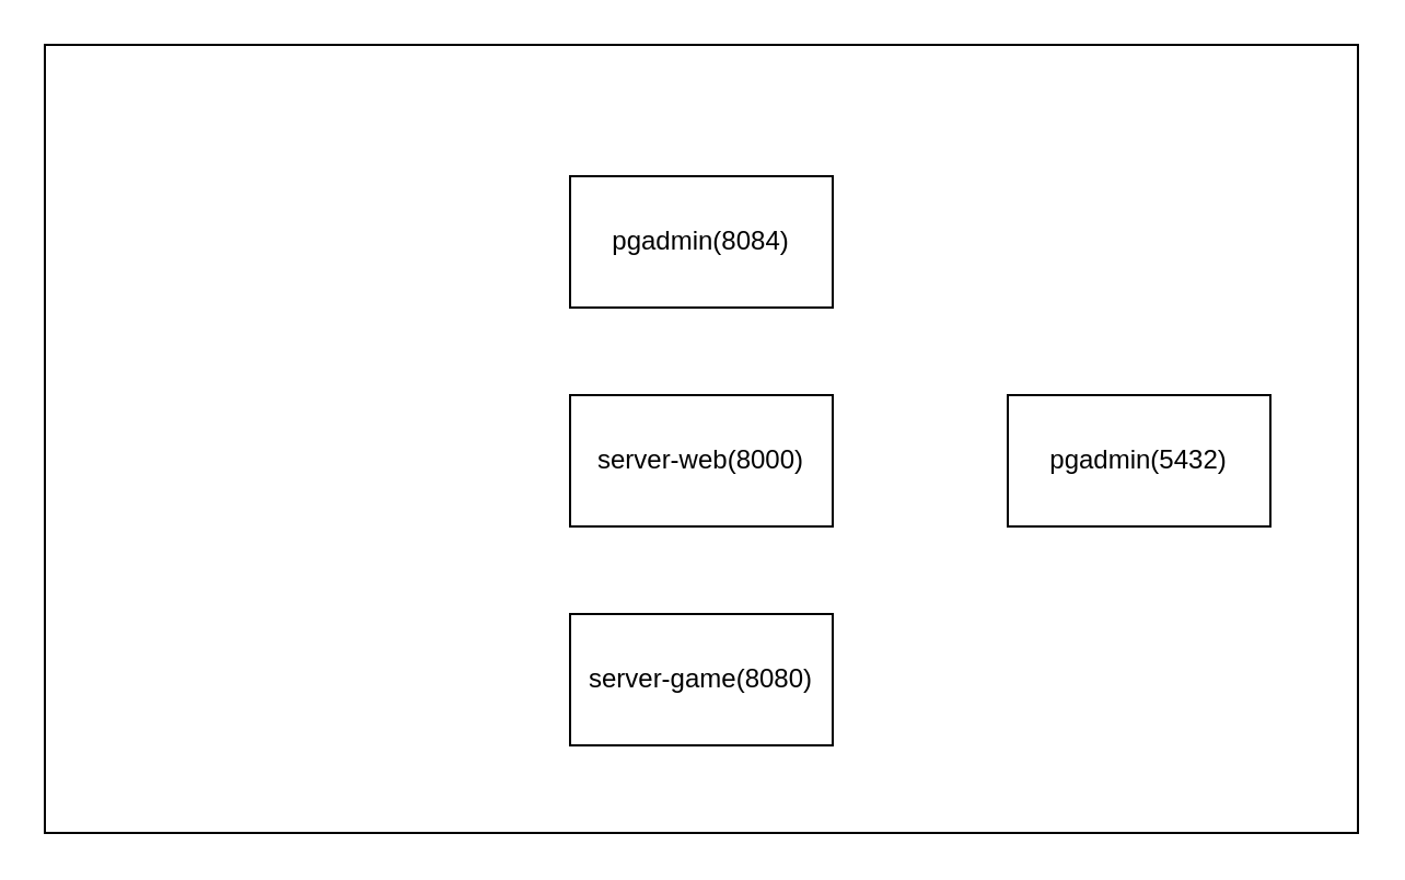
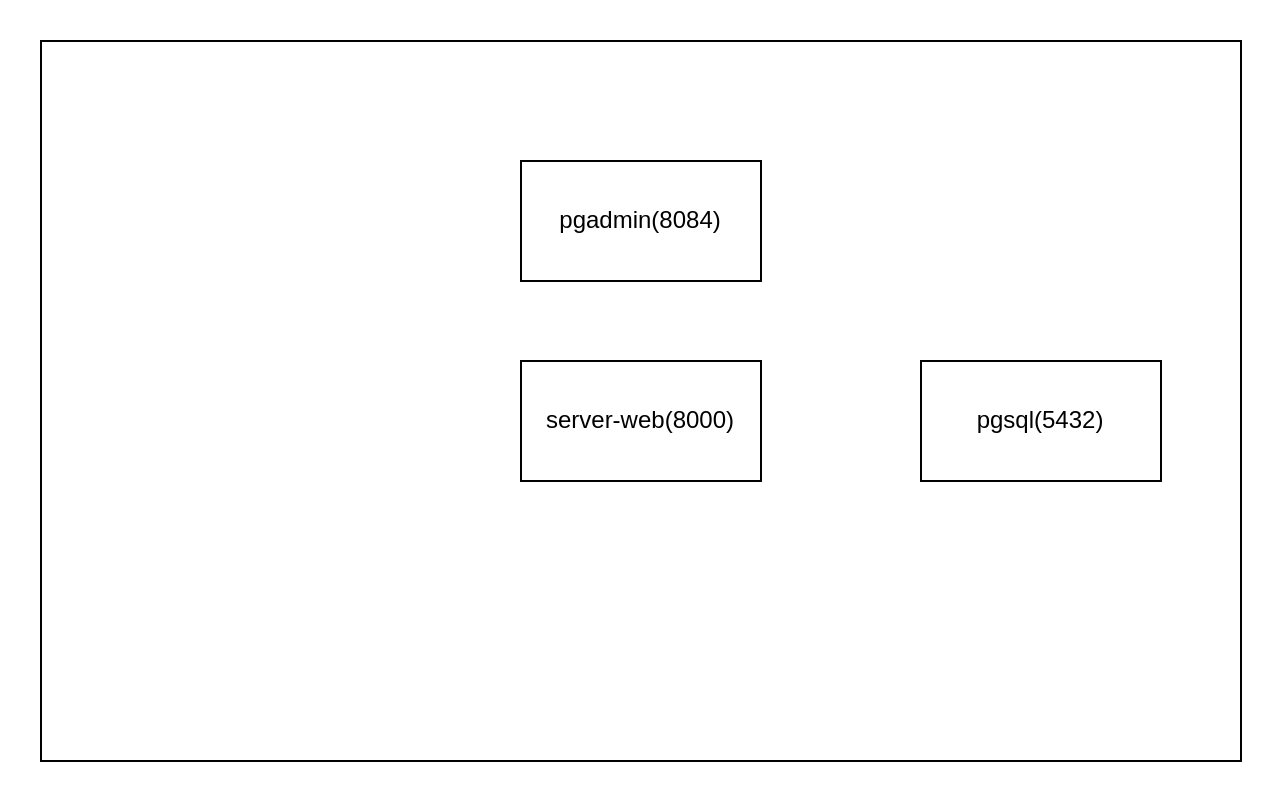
- <mxCell id="6" value="pgadmin(5432)" style="rounded=0;whiteSpace=wrap;html=1;" vertex="1" parent="1"><mxGeometry x="460" y="180" width="120" height="60" as="geometry" /></mxCell>
+ <mxCell id="6" value="pgsql(5432)" style="rounded=0;whiteSpace=wrap;html=1;" vertex="1" parent="1"><mxGeometry x="460" y="180" width="120" height="60" as="geometry" /></mxCell>
- <mxCell id="4" value="server-game(8080)" style="rounded=0;whiteSpace=wrap;html=1;" vertex="1" parent="1"><mxGeometry x="260" y="280" width="120" height="60" as="geometry" /></mxCell>
